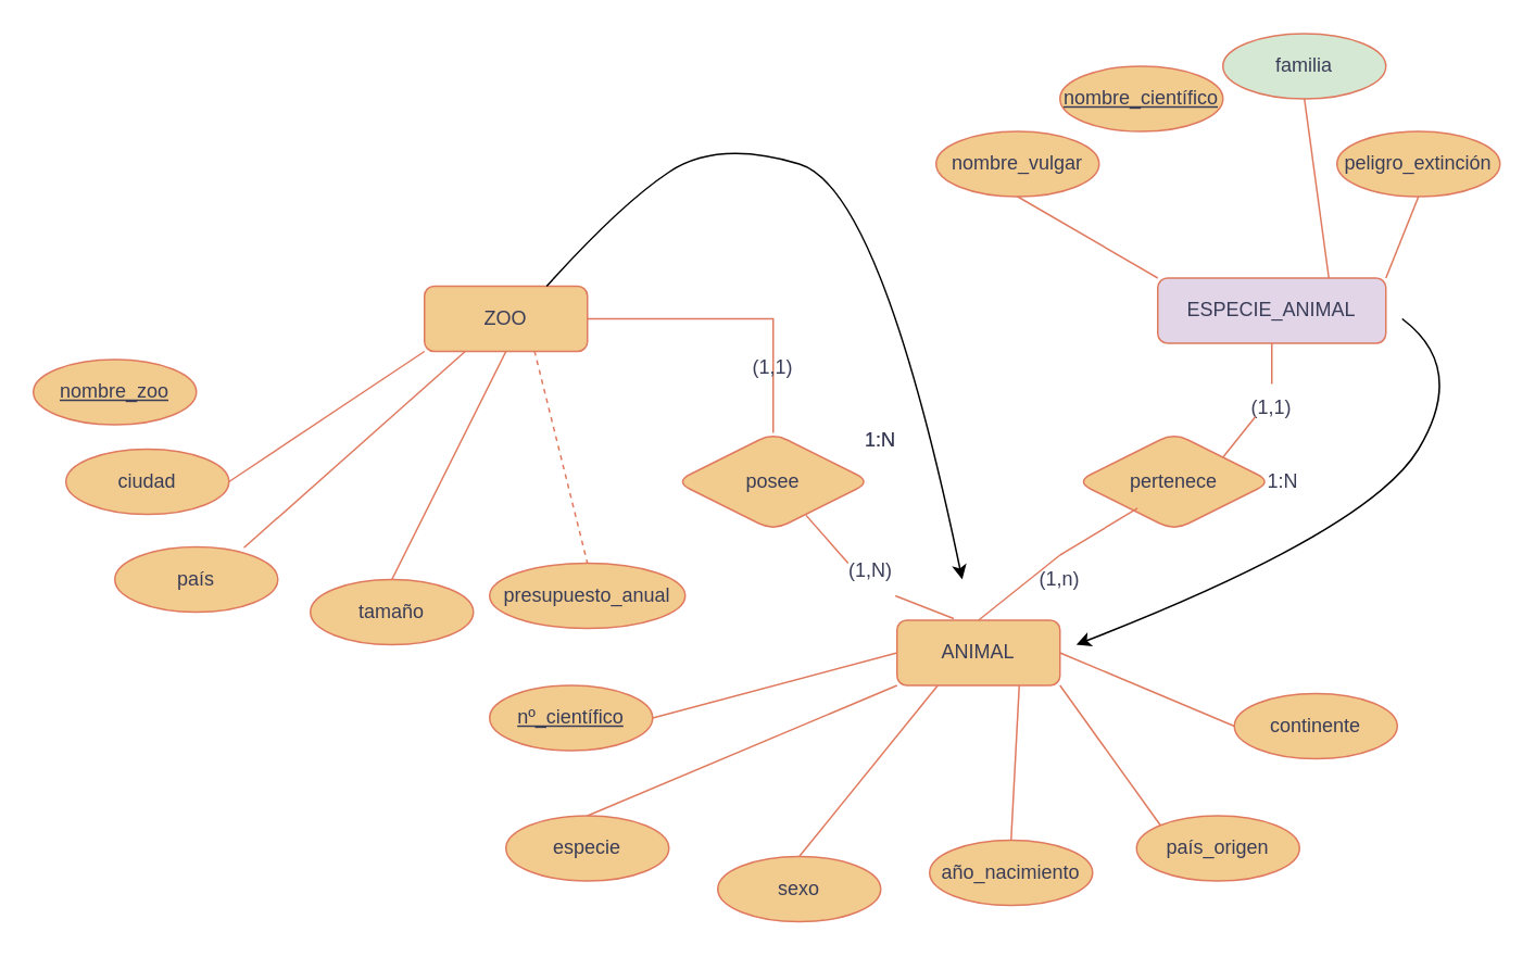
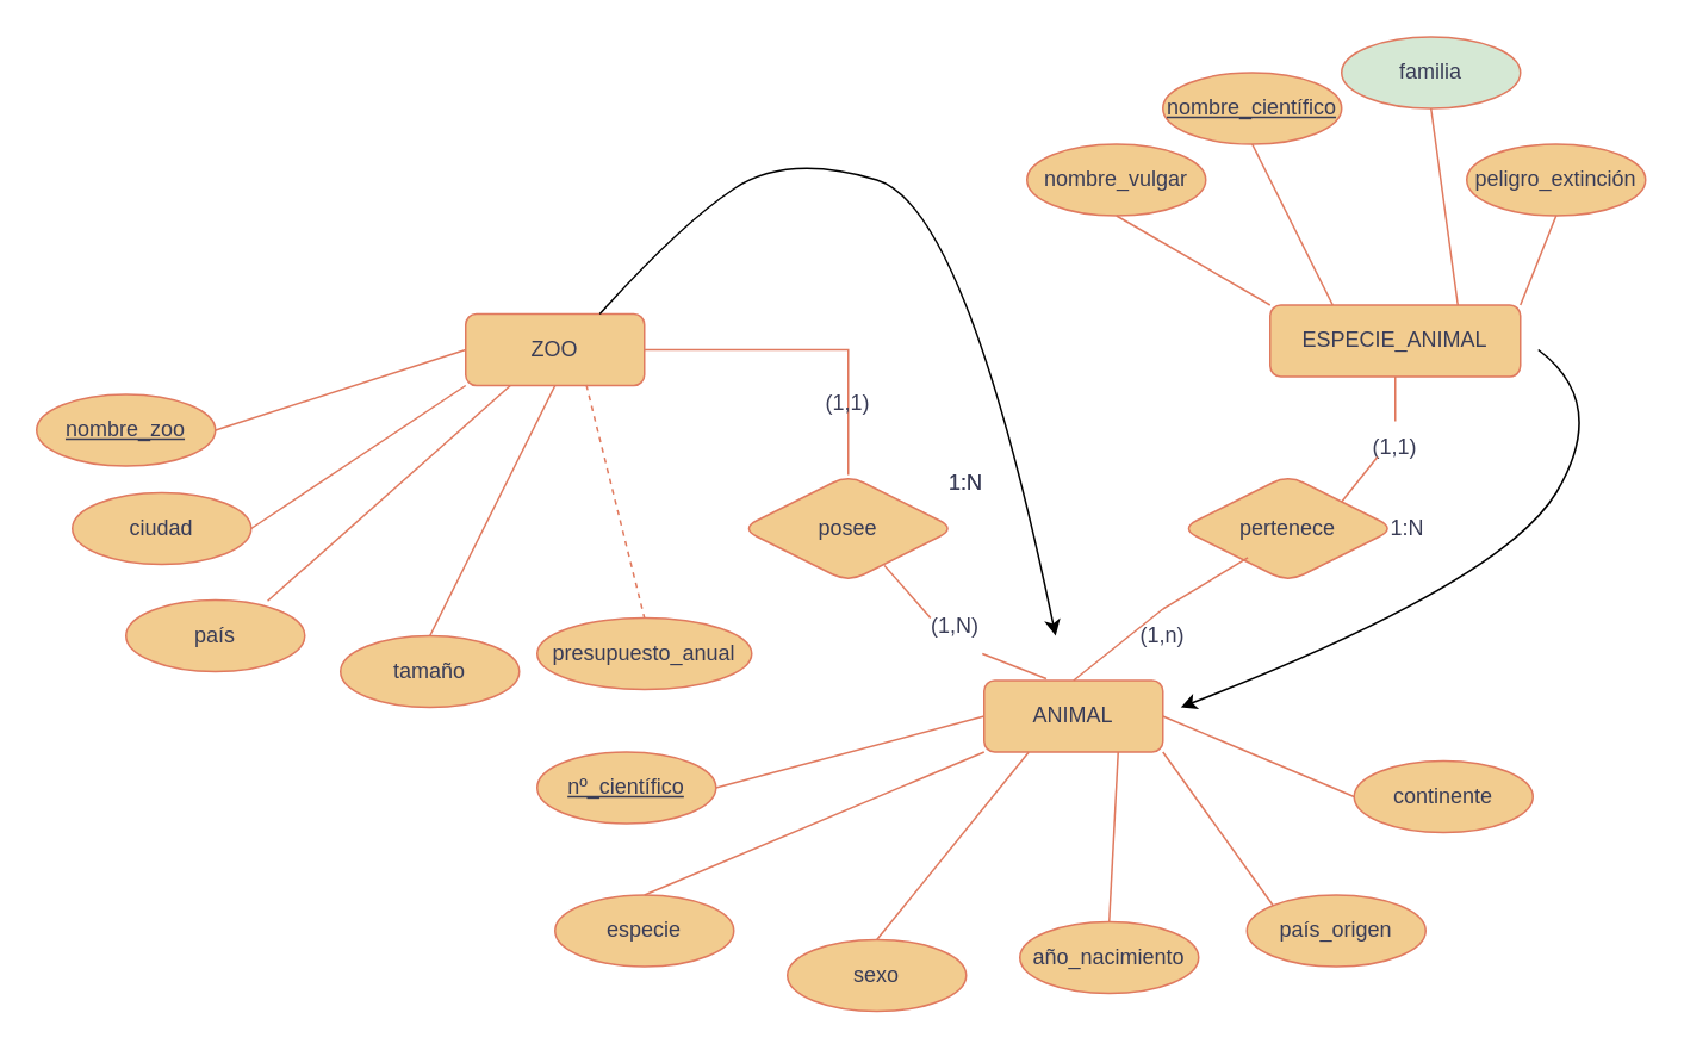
+ <mxCell id="32" value="" style="endArrow=none;html=1;rounded=1;exitX=0.5;exitY=1;exitDx=0;exitDy=0;entryX=0.25;entryY=0;entryDx=0;entryDy=0;labelBackgroundColor=none;strokeColor=#E07A5F;fontColor=default;" parent="1" source="16" target="9" edge="1"><mxGeometry relative="1" as="geometry"><mxPoint x="600" y="80" as="sourcePoint" /><mxPoint x="760" y="80" as="targetPoint" /></mxGeometry></mxCell>
- <mxCell id="9" value="ESPECIE_ANIMAL" style="whiteSpace=wrap;html=1;align=center;labelBackgroundColor=none;fillColor=#e1d5e7;strokeColor=#E07A5F;fontColor=#393C56;rounded=1;" parent="1" vertex="1"><mxGeometry x="710" y="170" width="140" height="40" as="geometry" /></mxCell>
+ <mxCell id="9" value="ESPECIE_ANIMAL" style="whiteSpace=wrap;html=1;align=center;labelBackgroundColor=none;fillColor=#F2CC8F;strokeColor=#E07A5F;fontColor=#393C56;rounded=1;" parent="1" vertex="1"><mxGeometry x="710" y="170" width="140" height="40" as="geometry" /></mxCell>
+ <mxCell id="26" value="" style="endArrow=none;html=1;rounded=1;exitX=1;exitY=0.5;exitDx=0;exitDy=0;entryX=0;entryY=0.5;entryDx=0;entryDy=0;labelBackgroundColor=none;strokeColor=#E07A5F;fontColor=default;" parent="1" source="10" target="8" edge="1"><mxGeometry relative="1" as="geometry"><mxPoint x="110" y="190.1" as="sourcePoint" /><mxPoint x="284" y="199.9" as="targetPoint" /></mxGeometry></mxCell>
